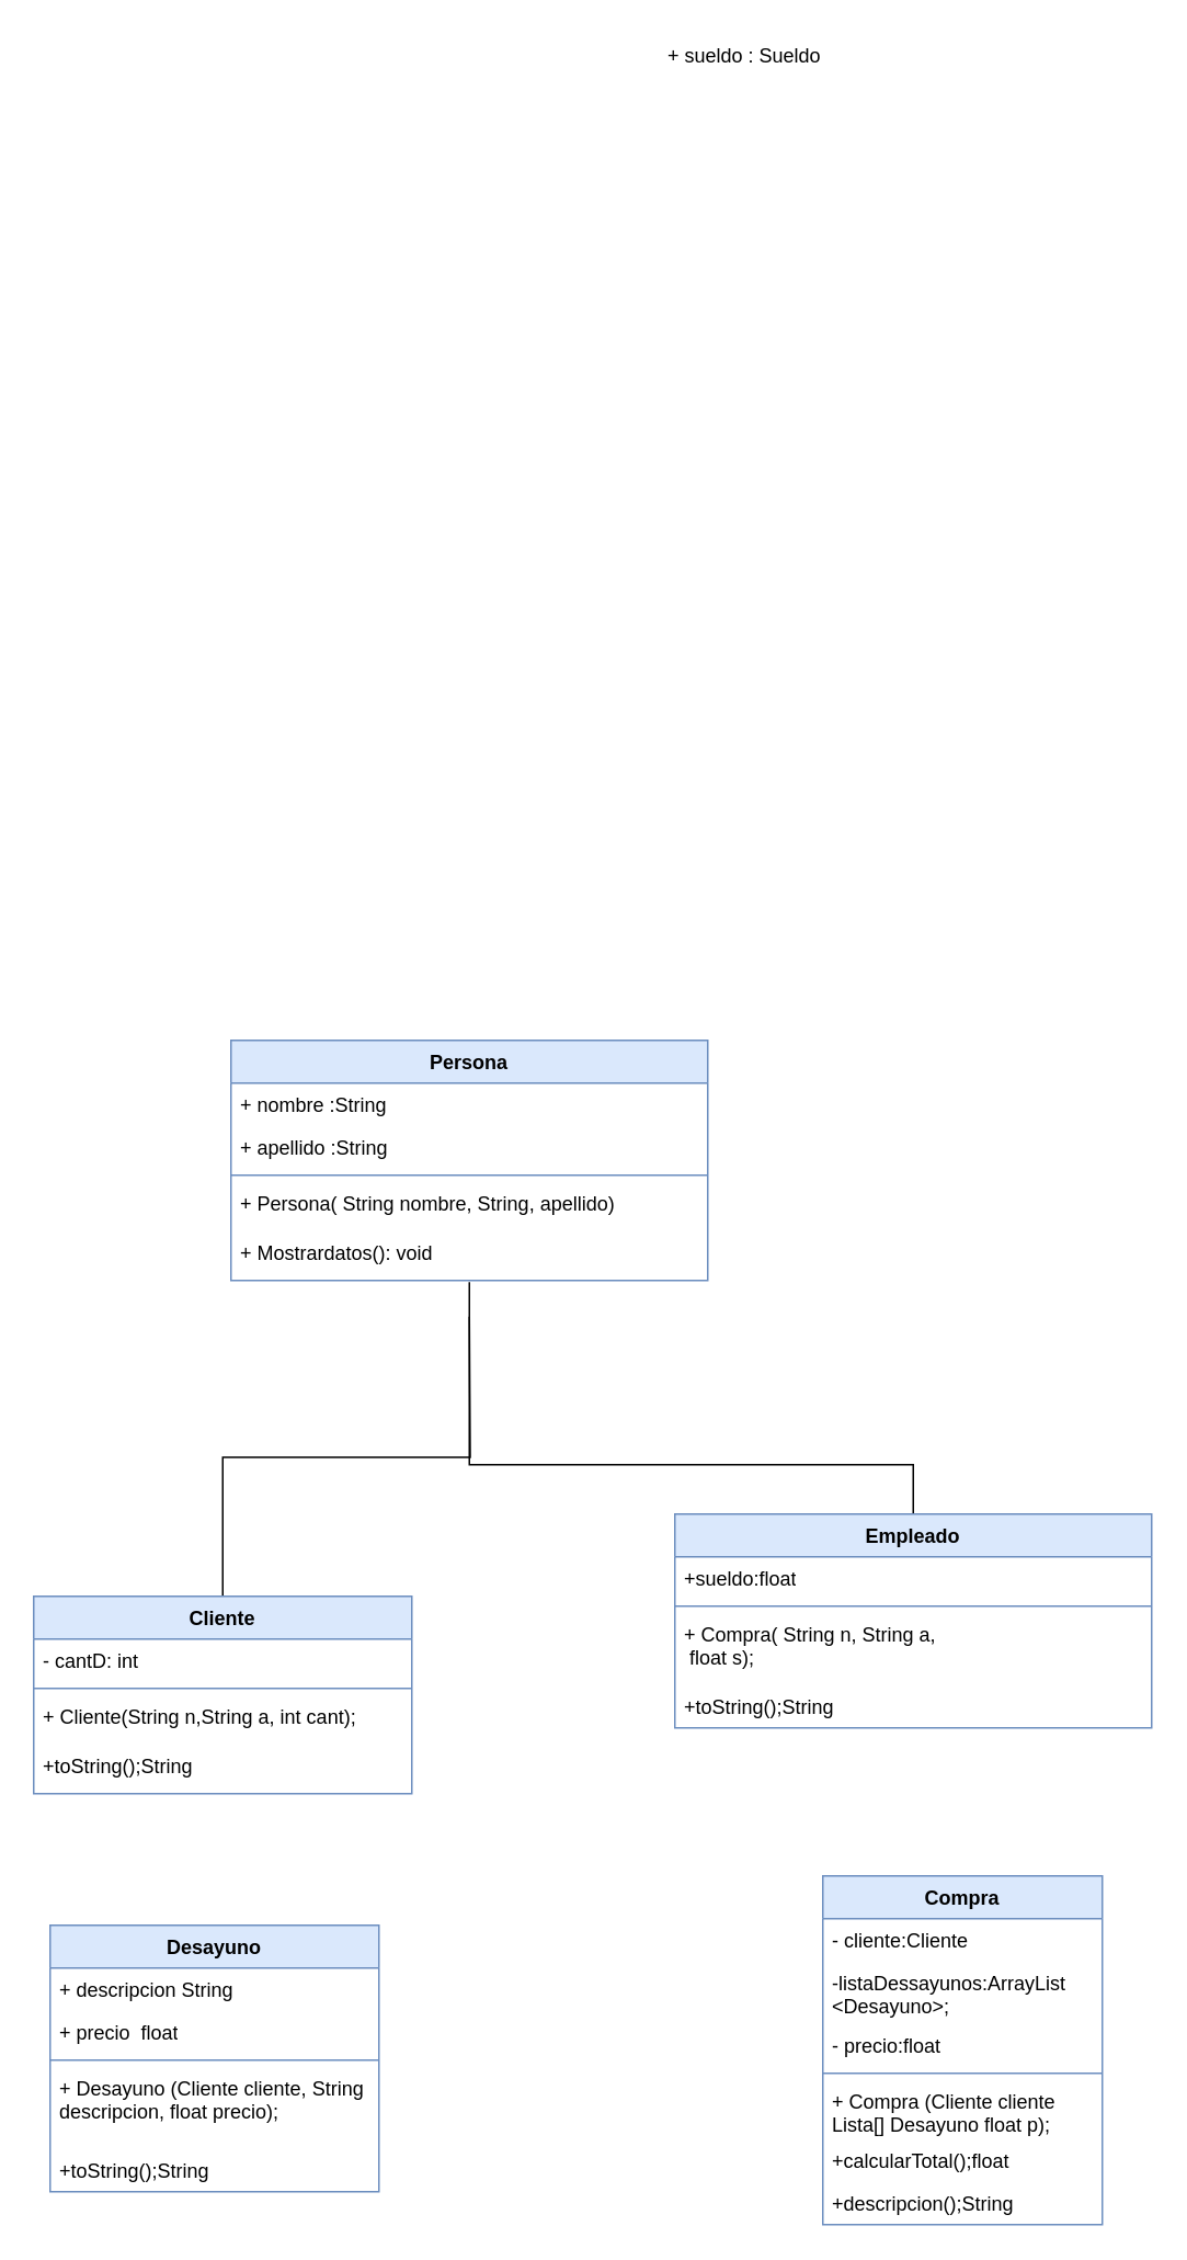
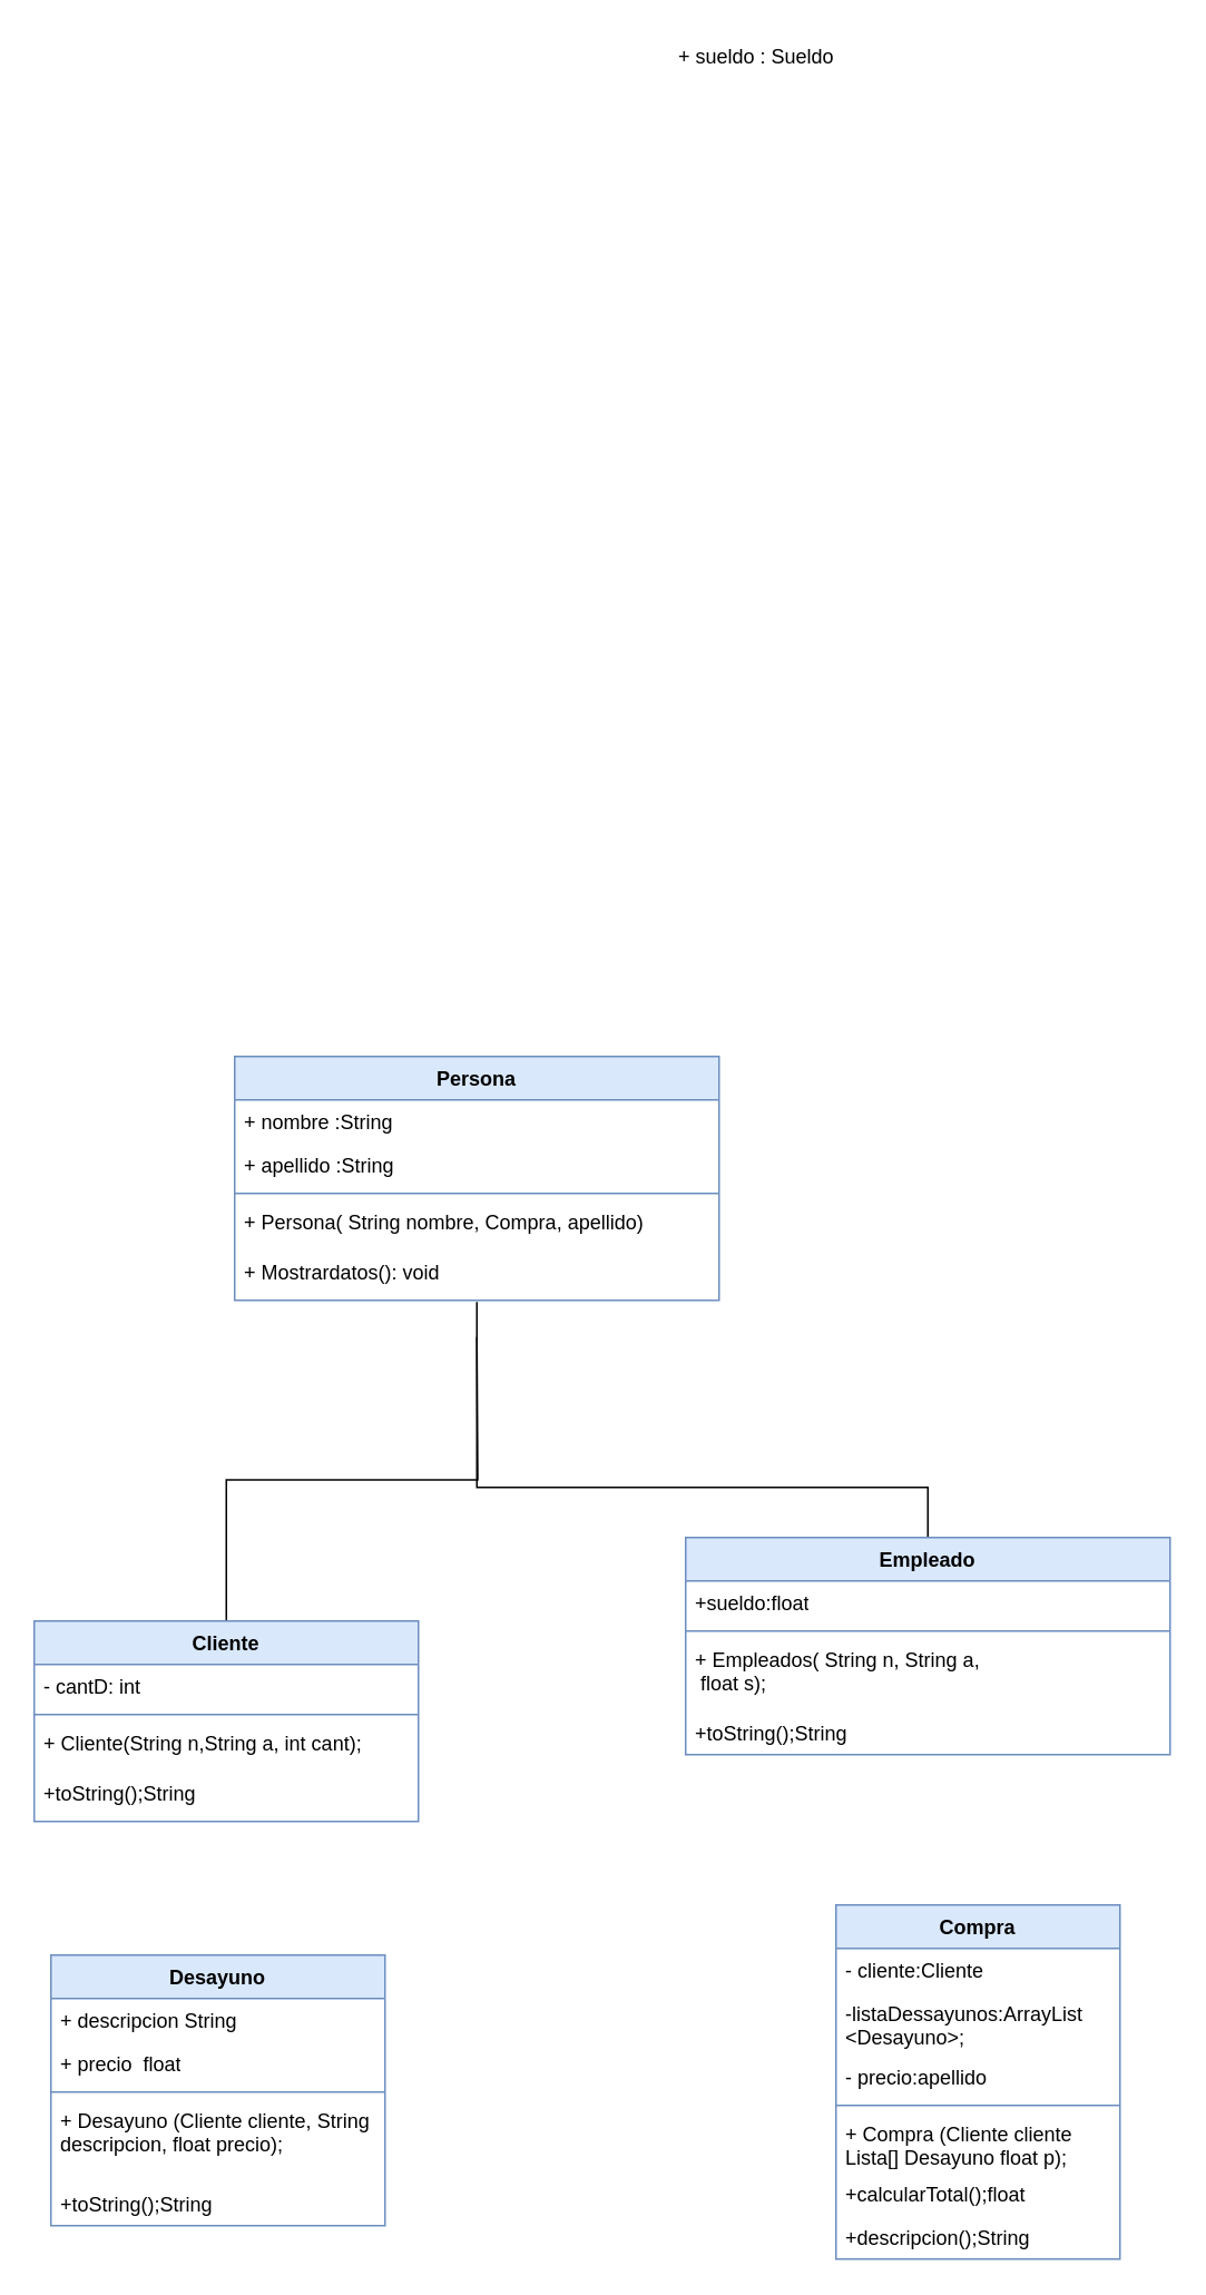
- <mxCell id="12" value="+ Persona( String nombre, String, apellido)" style="text;strokeColor=none;fillColor=none;align=left;verticalAlign=top;spacingLeft=4;spacingRight=4;overflow=hidden;rotatable=0;points=[[0,0.5],[1,0.5]];portConstraint=eastwest;whiteSpace=wrap;html=1;" vertex="1" parent="8"><mxGeometry y="86" width="290" height="30" as="geometry" /></mxCell>
+ <mxCell id="12" value="+ Persona( String nombre, Compra, apellido)" style="text;strokeColor=none;fillColor=none;align=left;verticalAlign=top;spacingLeft=4;spacingRight=4;overflow=hidden;rotatable=0;points=[[0,0.5],[1,0.5]];portConstraint=eastwest;whiteSpace=wrap;html=1;" vertex="1" parent="8"><mxGeometry y="86" width="290" height="30" as="geometry" /></mxCell>
- <mxCell id="6" value="+ Compra( String n, String a,&lt;br&gt;&amp;nbsp;float s);" style="text;strokeColor=none;fillColor=none;align=left;verticalAlign=top;spacingLeft=4;spacingRight=4;overflow=hidden;rotatable=0;points=[[0,0.5],[1,0.5]];portConstraint=eastwest;whiteSpace=wrap;html=1;" vertex="1" parent="3"><mxGeometry y="60" width="290" height="44" as="geometry" /></mxCell>
+ <mxCell id="6" value="+ Empleados( String n, String a,&lt;br&gt;&amp;nbsp;float s);" style="text;strokeColor=none;fillColor=none;align=left;verticalAlign=top;spacingLeft=4;spacingRight=4;overflow=hidden;rotatable=0;points=[[0,0.5],[1,0.5]];portConstraint=eastwest;whiteSpace=wrap;html=1;" vertex="1" parent="3"><mxGeometry y="60" width="290" height="44" as="geometry" /></mxCell>
- <mxCell id="24" value="- precio:float" style="text;strokeColor=none;fillColor=none;align=left;verticalAlign=top;spacingLeft=4;spacingRight=4;overflow=hidden;rotatable=0;points=[[0,0.5],[1,0.5]];portConstraint=eastwest;whiteSpace=wrap;html=1;" vertex="1" parent="21"><mxGeometry y="90" width="170" height="26" as="geometry" /></mxCell>
+ <mxCell id="24" value="- precio:apellido" style="text;strokeColor=none;fillColor=none;align=left;verticalAlign=top;spacingLeft=4;spacingRight=4;overflow=hidden;rotatable=0;points=[[0,0.5],[1,0.5]];portConstraint=eastwest;whiteSpace=wrap;html=1;" vertex="1" parent="21"><mxGeometry y="90" width="170" height="26" as="geometry" /></mxCell>
